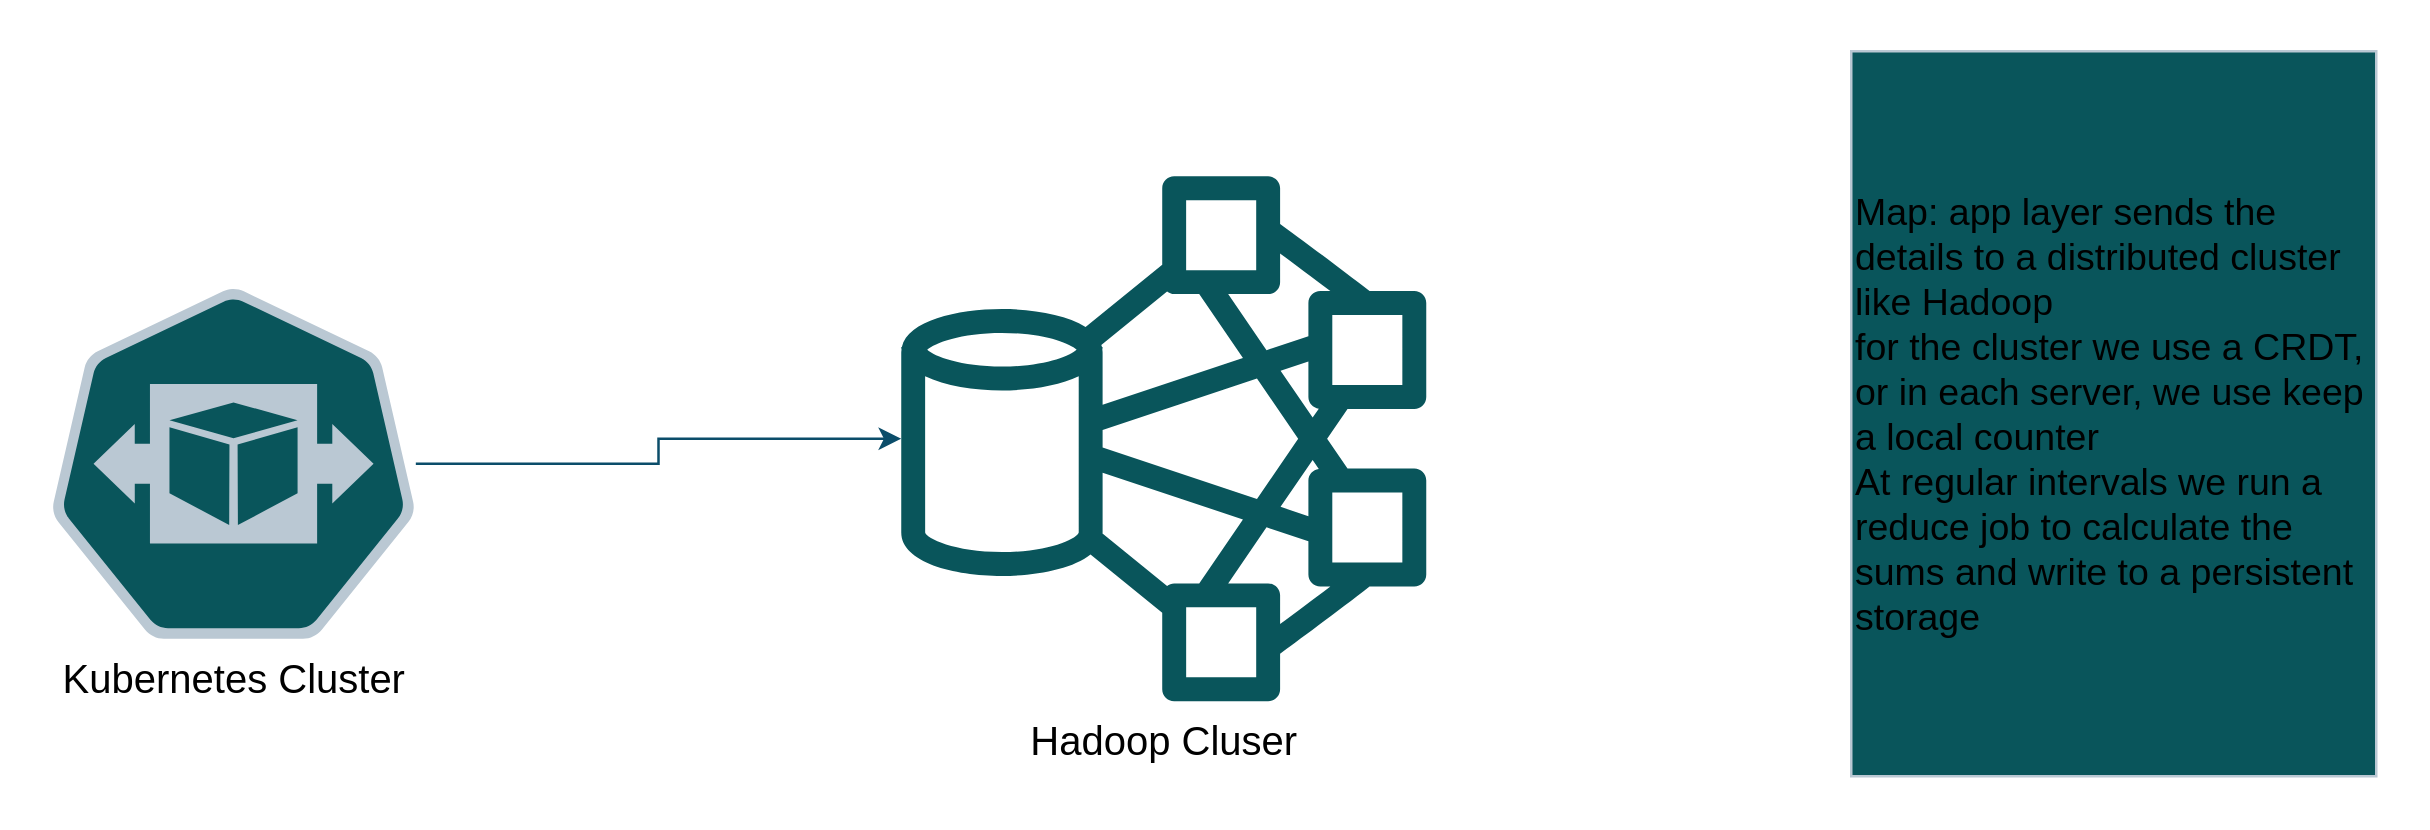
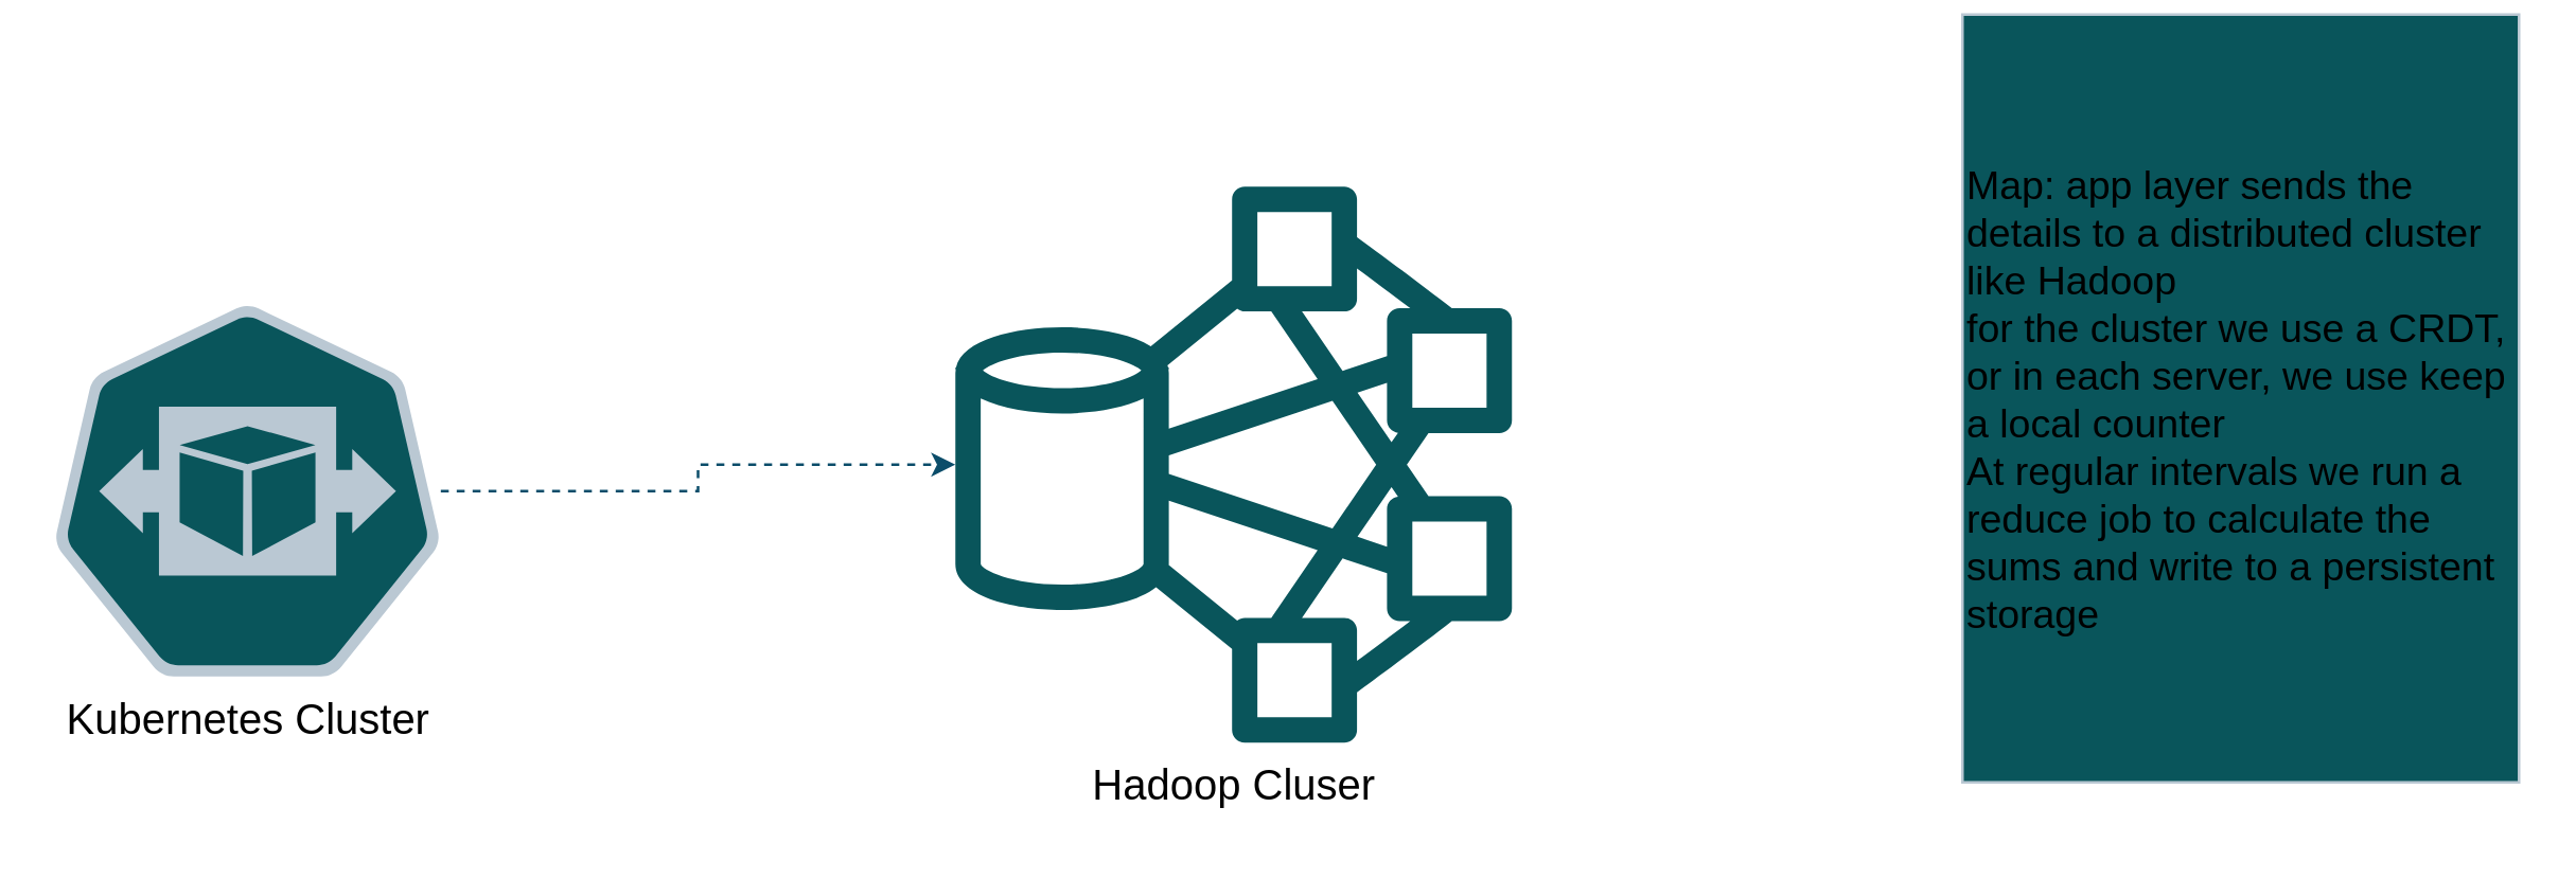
- <mxCell id="5" value="&lt;font style=&quot;font-size: 15px; color: light-dark(rgb(0, 0, 0), rgb(0, 0, 204));&quot;&gt;Map: app layer sends the details to a distributed cluster like Hadoop&lt;/font&gt;&lt;div&gt;&lt;font style=&quot;font-size: 15px; color: light-dark(rgb(0, 0, 0), rgb(0, 0, 204));&quot;&gt;for the cluster we use a CRDT, or in each server, we use keep a local counter&amp;nbsp;&lt;/font&gt;&lt;/div&gt;&lt;div&gt;&lt;font style=&quot;font-size: 15px; color: light-dark(rgb(0, 0, 0), rgb(0, 0, 204));&quot;&gt;At regular intervals we run a reduce job to calculate the sums and write to a persistent storage&lt;/font&gt;&lt;/div&gt;" style="whiteSpace=wrap;html=1;strokeColor=#BAC8D3;fontColor=#EEEEEE;fillColor=#09555B;align=left;" vertex="1" parent="1"><mxGeometry x="740" y="20" width="210" height="290" as="geometry" /></mxCell>
+ <mxCell id="5" value="&lt;font style=&quot;font-size: 15px; color: light-dark(rgb(0, 0, 0), rgb(0, 0, 204));&quot;&gt;Map: app layer sends the details to a distributed cluster like Hadoop&lt;/font&gt;&lt;div&gt;&lt;font style=&quot;font-size: 15px; color: light-dark(rgb(0, 0, 0), rgb(0, 0, 204));&quot;&gt;for the cluster we use a CRDT, or in each server, we use keep a local counter&amp;nbsp;&lt;/font&gt;&lt;/div&gt;&lt;div&gt;&lt;font style=&quot;font-size: 15px; color: light-dark(rgb(0, 0, 0), rgb(0, 0, 204));&quot;&gt;At regular intervals we run a reduce job to calculate the sums and write to a persistent storage&lt;/font&gt;&lt;/div&gt;" style="whiteSpace=wrap;html=1;strokeColor=#BAC8D3;fontColor=#EEEEEE;fillColor=#09555B;align=left;" vertex="1" parent="1"><mxGeometry x="740" y="5" width="210" height="290" as="geometry" /></mxCell>
- <mxCell id="2" style="edgeStyle=orthogonalEdgeStyle;rounded=0;orthogonalLoop=1;jettySize=auto;html=1;strokeColor=#0B4D6A;" edge="1" parent="1" source="3" target="4"><mxGeometry relative="1" as="geometry" /></mxCell>
+ <mxCell id="2" style="edgeStyle=orthogonalEdgeStyle;rounded=0;orthogonalLoop=1;jettySize=auto;html=1;strokeColor=#0B4D6A;dashed=1;" edge="1" parent="1" source="3" target="4"><mxGeometry relative="1" as="geometry" /></mxCell>
